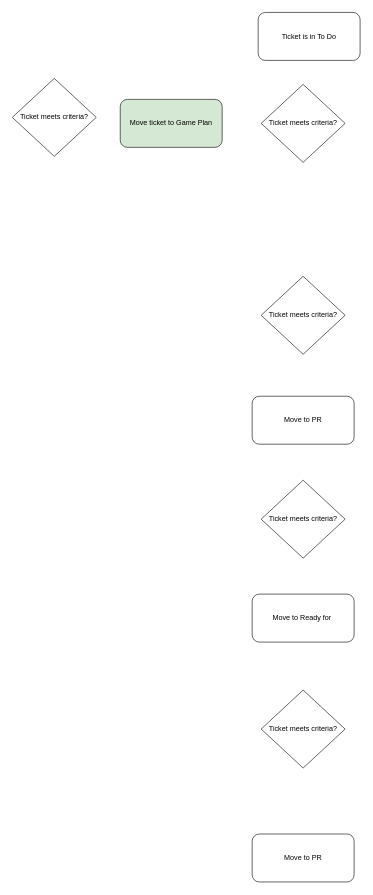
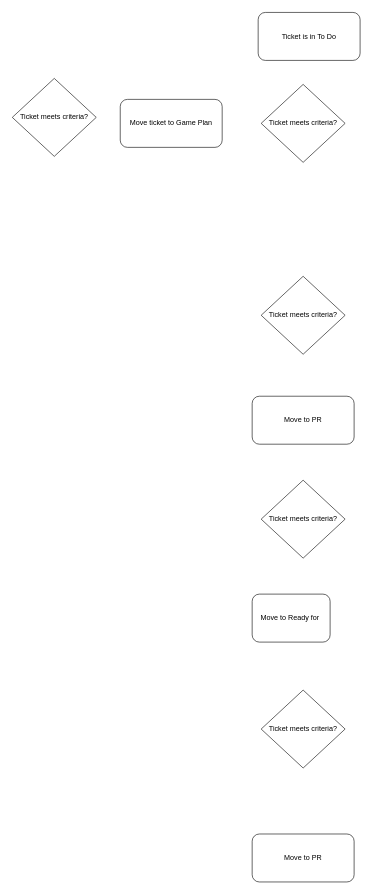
- <mxCell id="5" value="Move ticket to Game Plan" style="rounded=1;whiteSpace=wrap;html=1;fillColor=#d5e8d4;" vertex="1" parent="1"><mxGeometry x="200" y="165" width="170" height="80" as="geometry" /></mxCell>
+ <mxCell id="5" value="Move ticket to Game Plan" style="rounded=1;whiteSpace=wrap;html=1;" vertex="1" parent="1"><mxGeometry x="200" y="165" width="170" height="80" as="geometry" /></mxCell>
- <mxCell id="9" value="Move to Ready for&amp;nbsp;" style="rounded=1;whiteSpace=wrap;html=1;" vertex="1" parent="1"><mxGeometry x="420" y="990" width="170" height="80" as="geometry" /></mxCell>
+ <mxCell id="9" value="Move to Ready for&amp;nbsp;" style="rounded=1;whiteSpace=wrap;html=1;" vertex="1" parent="1"><mxGeometry x="420" y="990" width="130" height="80" as="geometry" /></mxCell>
